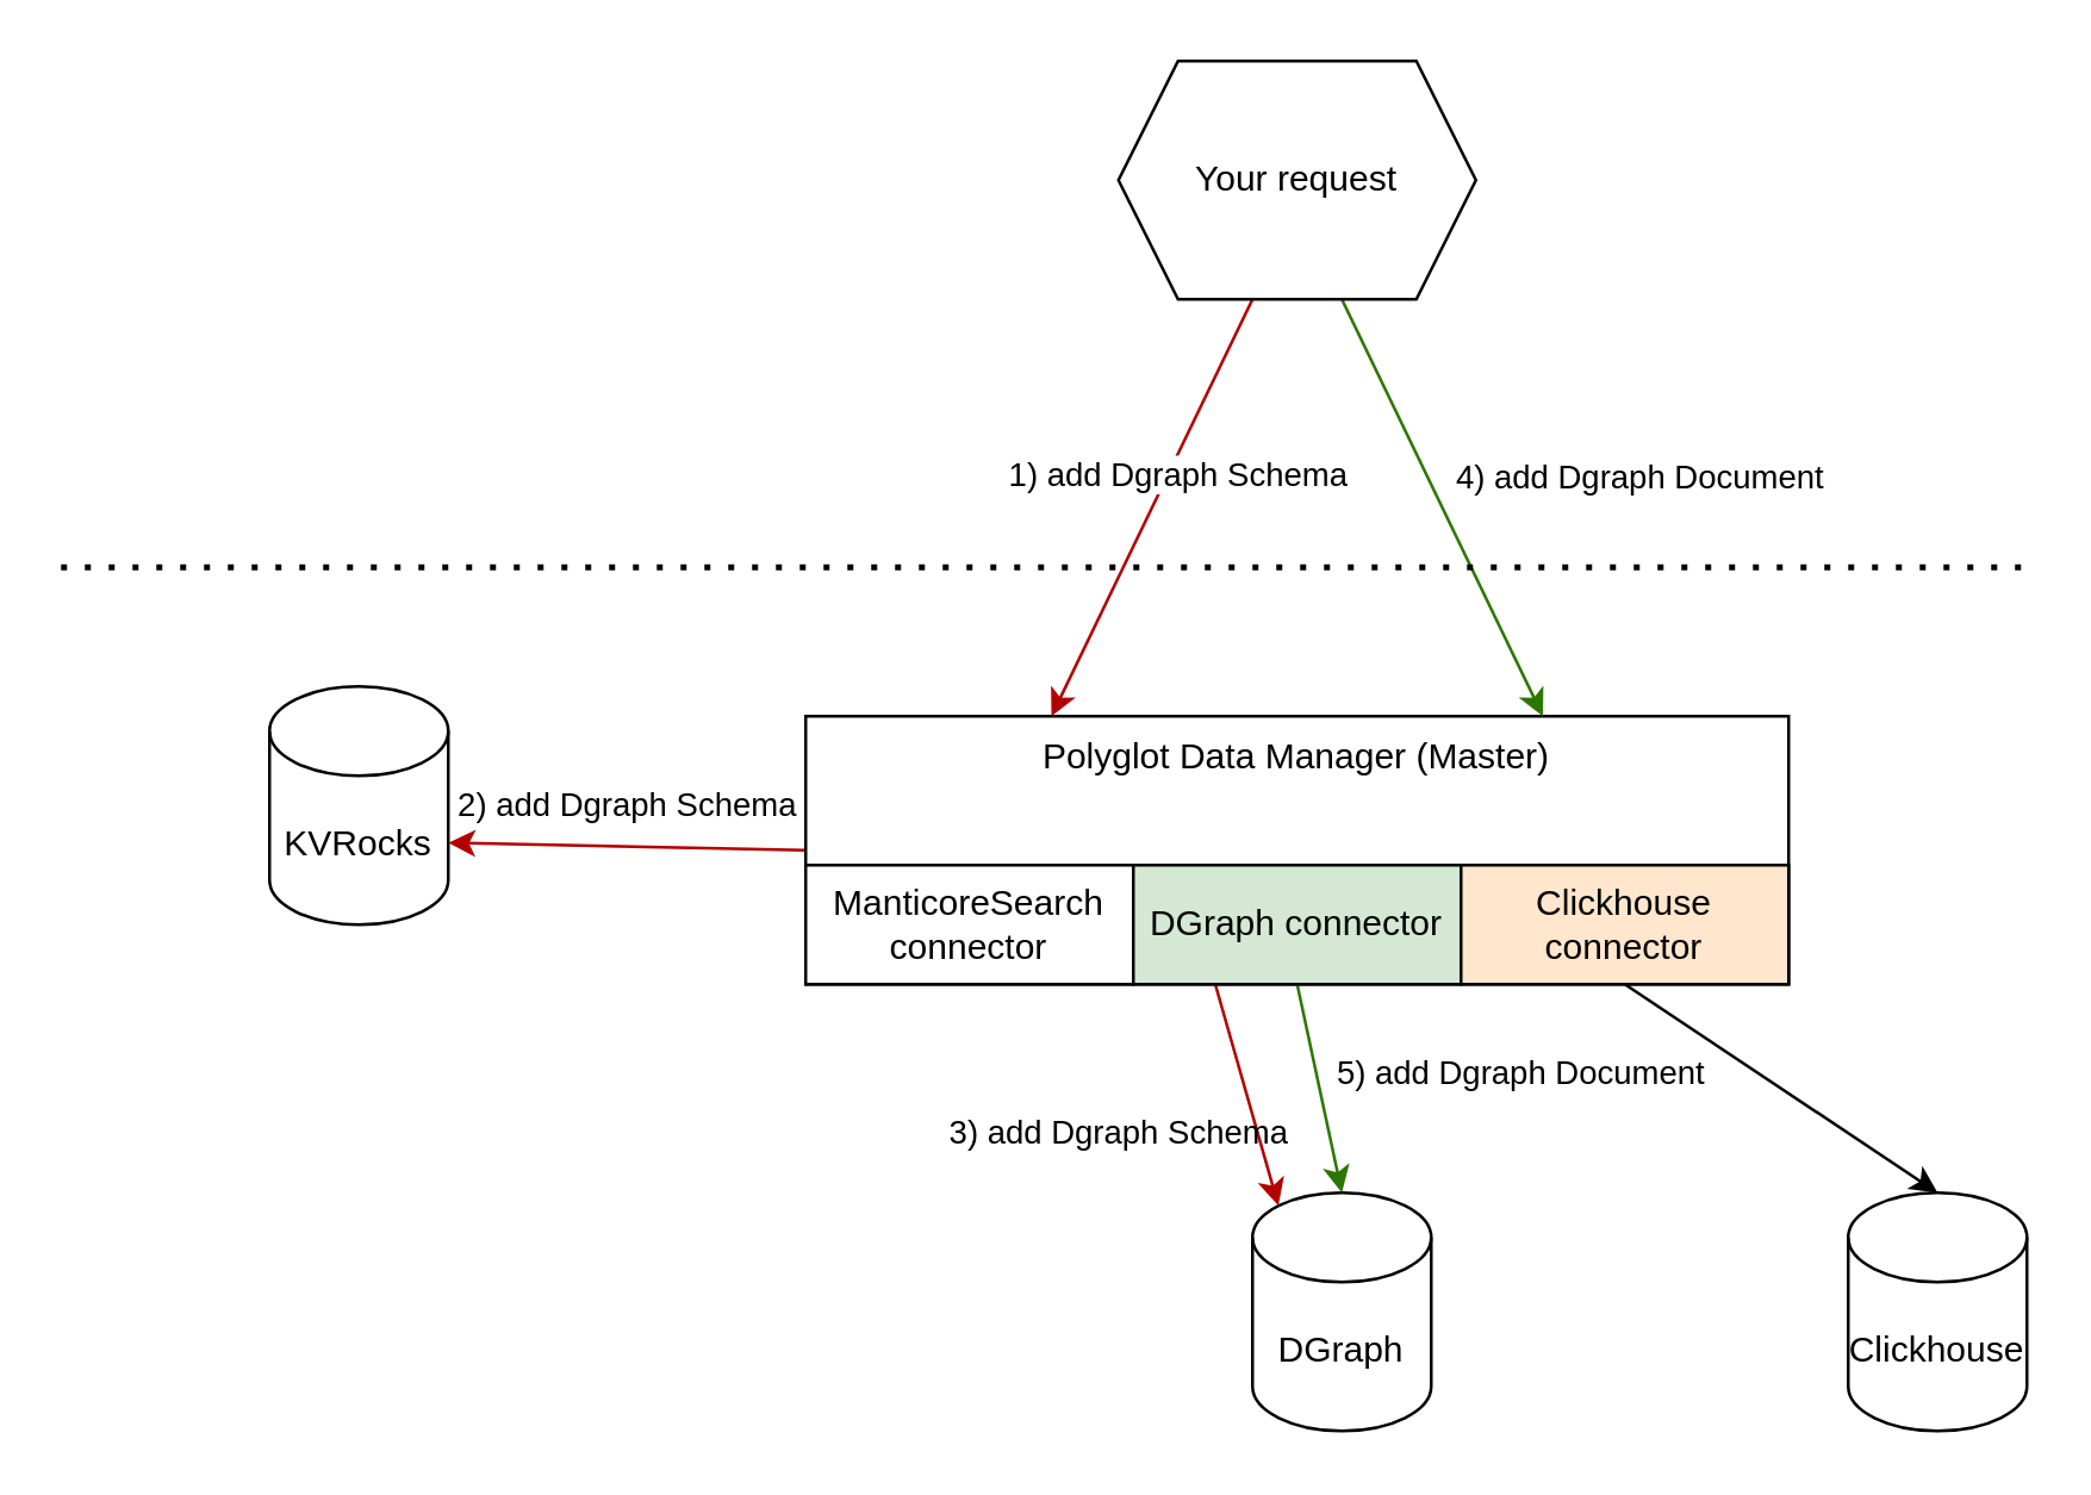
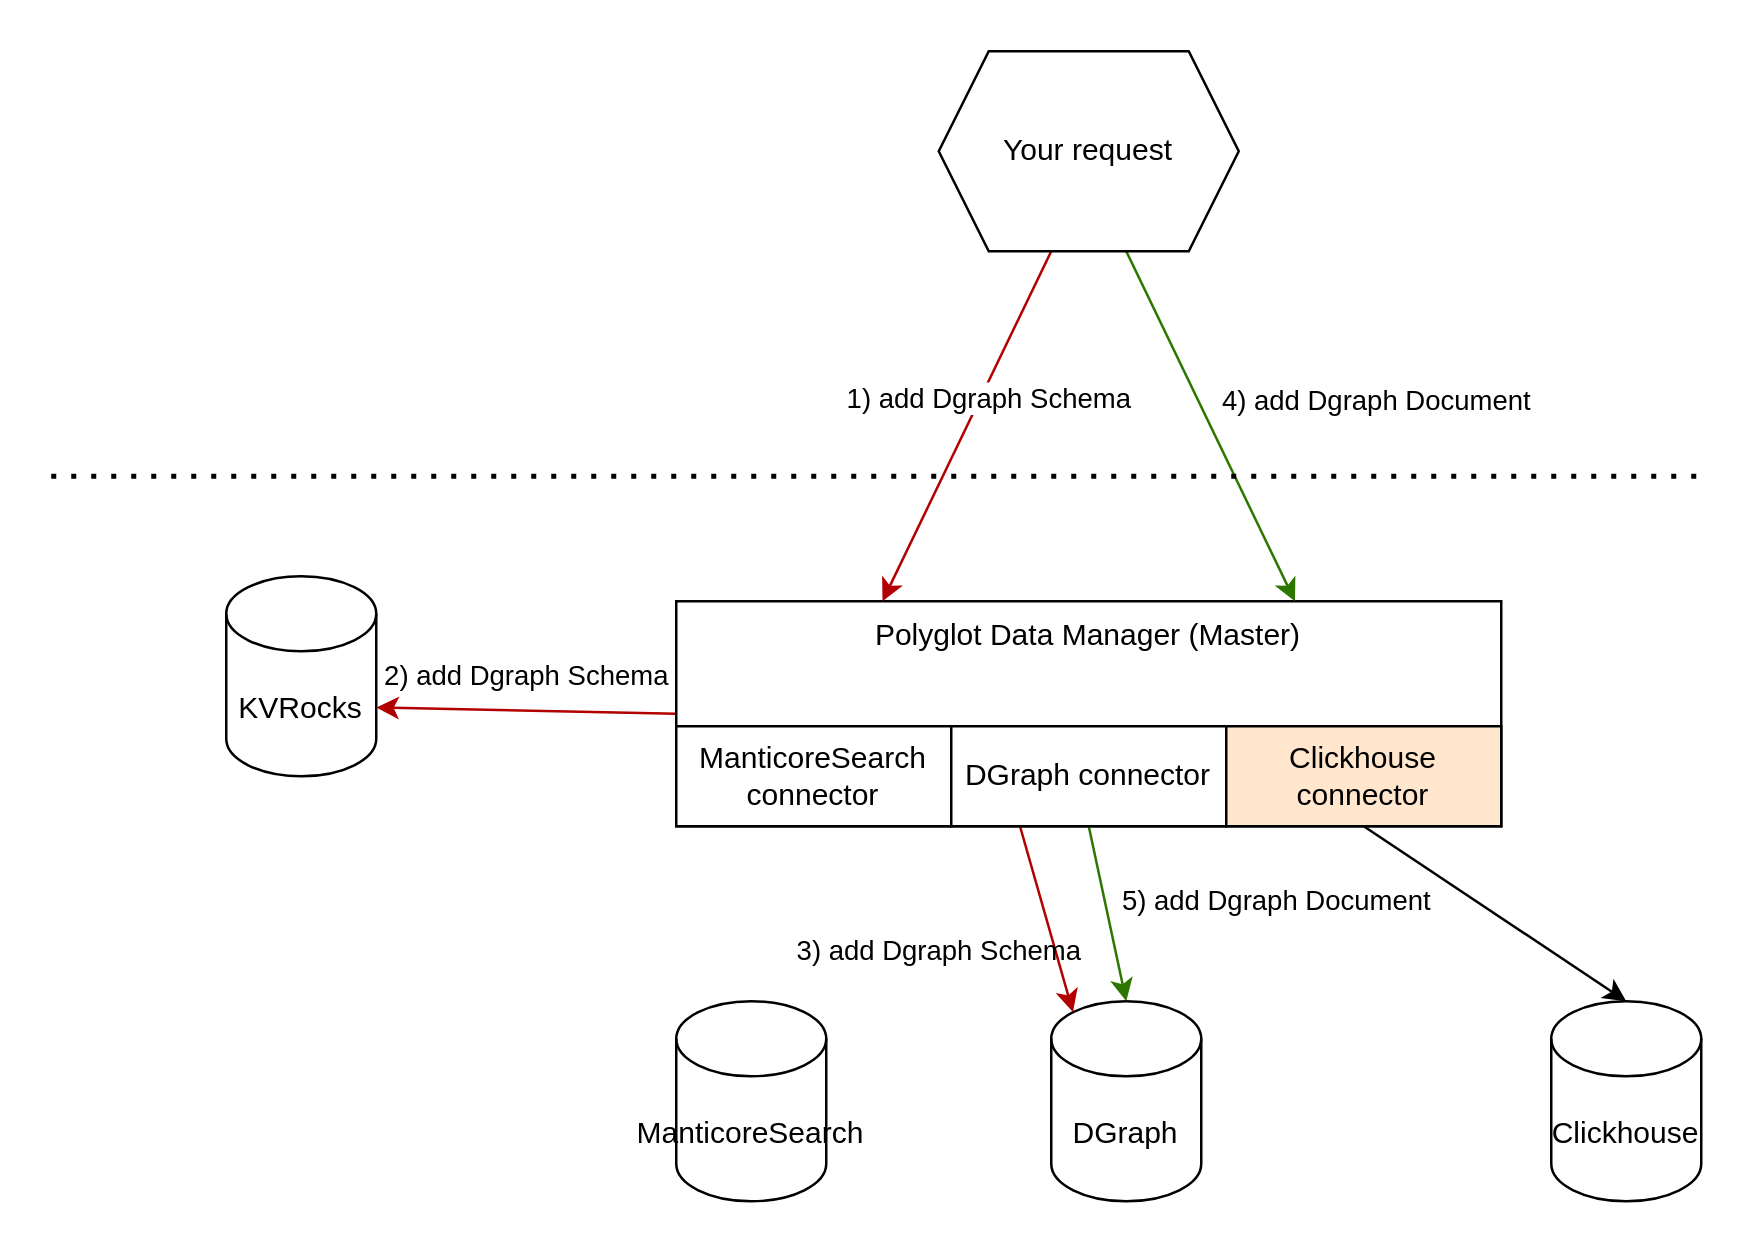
- <mxCell id="16" value="DGraph connector" style="rounded=0;whiteSpace=wrap;html=1;fillColor=#d5e8d4;" parent="1" vertex="1"><mxGeometry x="380" y="290" width="110" height="40" as="geometry" /></mxCell>
+ <mxCell id="16" value="DGraph connector" style="rounded=0;whiteSpace=wrap;html=1;" parent="1" vertex="1"><mxGeometry x="380" y="290" width="110" height="40" as="geometry" /></mxCell>
+ <mxCell id="2" value="ManticoreSearch" style="shape=cylinder3;whiteSpace=wrap;html=1;boundedLbl=1;backgroundOutline=1;size=15;" parent="1" vertex="1"><mxGeometry x="270" y="400" width="60" height="80" as="geometry" /></mxCell>
